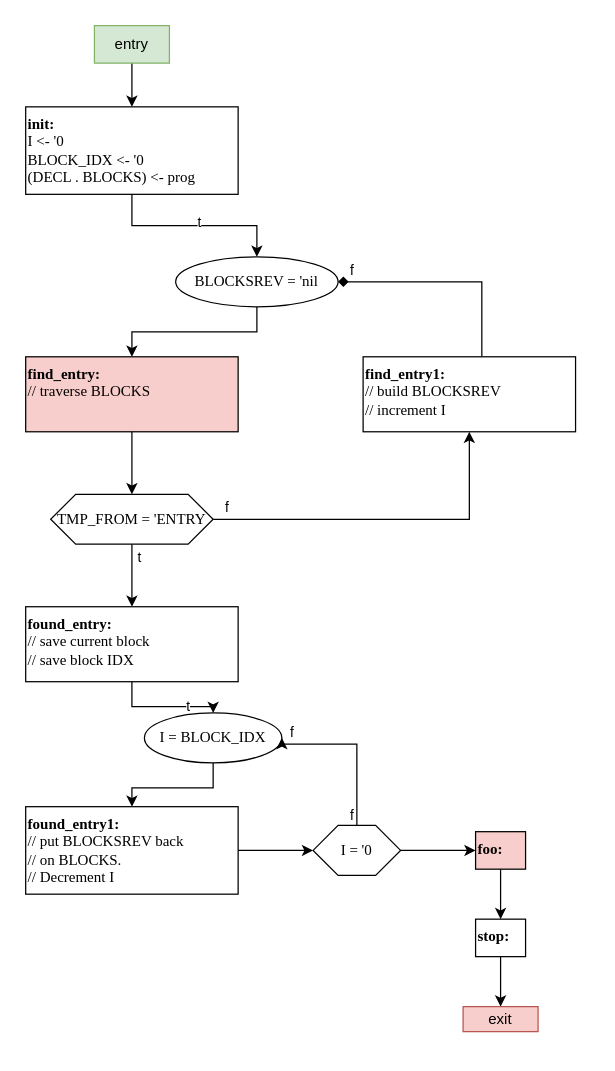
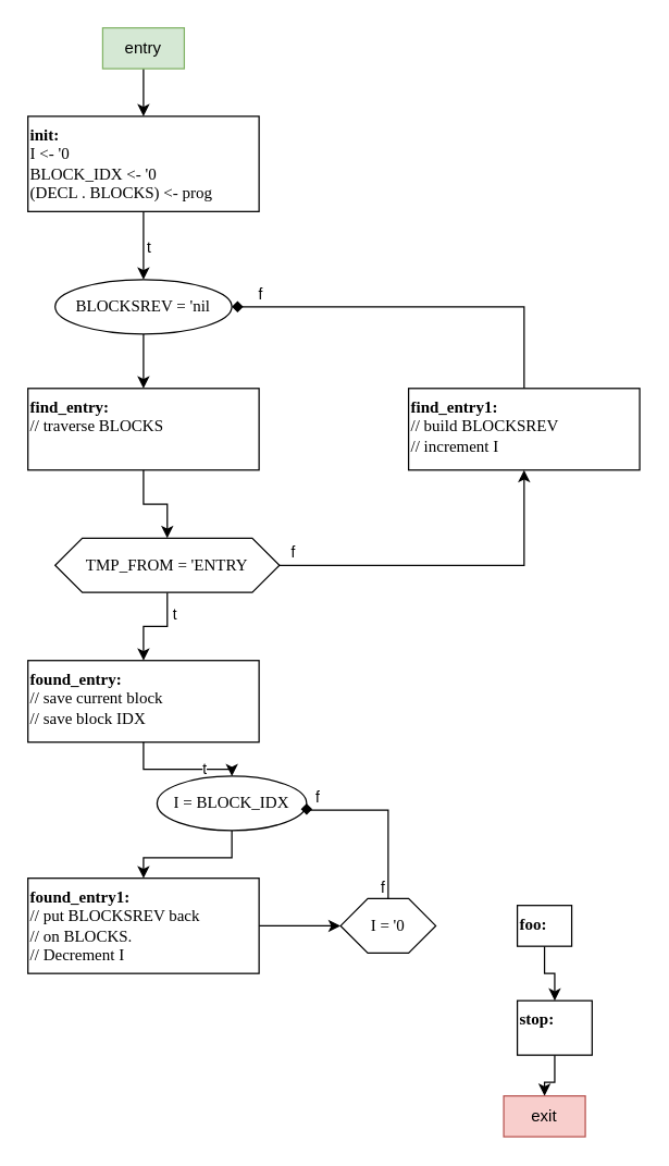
- <mxCell id="8" value="&lt;font face=&quot;Lucida Console&quot;&gt;BLOCKSREV = 'nil&lt;br&gt;&lt;/font&gt;" style="ellipse;whiteSpace=wrap;html=1;" vertex="1" parent="1"><mxGeometry x="140" y="205" width="130" height="40" as="geometry" /></mxCell>
+ <mxCell id="8" value="&lt;font face=&quot;Lucida Console&quot;&gt;BLOCKSREV = 'nil&lt;br&gt;&lt;/font&gt;" style="ellipse;whiteSpace=wrap;html=1;" vertex="1" parent="1"><mxGeometry x="40" y="205" width="130" height="40" as="geometry" /></mxCell>
- <mxCell id="6" value="&lt;div align=&quot;left&quot;&gt;&lt;b&gt;&lt;font face=&quot;Lucida Console&quot;&gt;find_entry:&lt;/font&gt;&lt;/b&gt;&lt;/div&gt;&lt;div&gt;&lt;font face=&quot;Lucida Console&quot;&gt;// traverse BLOCKS&lt;br&gt;&lt;/font&gt;&lt;/div&gt;&lt;div align=&quot;left&quot;&gt;&lt;font face=&quot;bQ9gixf5_bkwfU0nSOTF&quot;&gt;&lt;br&gt;&lt;/font&gt;&lt;/div&gt;" style="rounded=0;whiteSpace=wrap;html=1;align=left;verticalAlign=top;fillColor=#f8cecc;" vertex="1" parent="1"><mxGeometry x="20" y="285" width="170" height="60" as="geometry" /></mxCell>
+ <mxCell id="6" value="&lt;div align=&quot;left&quot;&gt;&lt;b&gt;&lt;font face=&quot;Lucida Console&quot;&gt;find_entry:&lt;/font&gt;&lt;/b&gt;&lt;/div&gt;&lt;div&gt;&lt;font face=&quot;Lucida Console&quot;&gt;// traverse BLOCKS&lt;br&gt;&lt;/font&gt;&lt;/div&gt;&lt;div align=&quot;left&quot;&gt;&lt;font face=&quot;bQ9gixf5_bkwfU0nSOTF&quot;&gt;&lt;br&gt;&lt;/font&gt;&lt;/div&gt;" style="rounded=0;whiteSpace=wrap;html=1;align=left;verticalAlign=top;" vertex="1" parent="1"><mxGeometry x="20" y="285" width="170" height="60" as="geometry" /></mxCell>
- <mxCell id="11" value="&lt;div align=&quot;left&quot;&gt;&lt;b&gt;&lt;font face=&quot;Lucida Console&quot;&gt;find_entry1:&lt;/font&gt;&lt;/b&gt;&lt;/div&gt;&lt;div&gt;&lt;font face=&quot;Lucida Console&quot;&gt;// build BLOCKSREV&lt;/font&gt;&lt;/div&gt;&lt;div&gt;&lt;font face=&quot;Lucida Console&quot;&gt;// increment I&lt;br&gt;&lt;/font&gt;&lt;/div&gt;" style="rounded=0;whiteSpace=wrap;html=1;align=left;verticalAlign=top;" vertex="1" parent="1"><mxGeometry x="290" y="285" width="170" height="60" as="geometry" /></mxCell>
+ <mxCell id="11" value="&lt;div align=&quot;left&quot;&gt;&lt;b&gt;&lt;font face=&quot;Lucida Console&quot;&gt;find_entry1:&lt;/font&gt;&lt;/b&gt;&lt;/div&gt;&lt;div&gt;&lt;font face=&quot;Lucida Console&quot;&gt;// build BLOCKSREV&lt;/font&gt;&lt;/div&gt;&lt;div&gt;&lt;font face=&quot;Lucida Console&quot;&gt;// increment I&lt;br&gt;&lt;/font&gt;&lt;/div&gt;" style="rounded=0;whiteSpace=wrap;html=1;align=left;verticalAlign=top;" vertex="1" parent="1"><mxGeometry x="300" y="285" width="170" height="60" as="geometry" /></mxCell>
- <mxCell id="19" value="&lt;font face=&quot;Lucida Console&quot;&gt;TMP_FROM = 'ENTRY&lt;/font&gt;" style="shape=hexagon;perimeter=hexagonPerimeter2;whiteSpace=wrap;html=1;fixedSize=1;" vertex="1" parent="1"><mxGeometry x="40" y="395" width="130" height="40" as="geometry" /></mxCell>
+ <mxCell id="19" value="&lt;font face=&quot;Lucida Console&quot;&gt;TMP_FROM = 'ENTRY&lt;/font&gt;" style="shape=hexagon;perimeter=hexagonPerimeter2;whiteSpace=wrap;html=1;fixedSize=1;" vertex="1" parent="1"><mxGeometry x="40" y="395" width="165" height="40" as="geometry" /></mxCell>
- <mxCell id="24" style="edgeStyle=orthogonalEdgeStyle;rounded=0;orthogonalLoop=1;jettySize=auto;html=1;entryX=1;entryY=0.5;entryDx=0;entryDy=0;" edge="1" parent="1" source="28" target="23"><mxGeometry relative="1" as="geometry"><Array as="points"><mxPoint x="285" y="595" /></Array></mxGeometry></mxCell>
+ <mxCell id="24" style="edgeStyle=orthogonalEdgeStyle;rounded=0;orthogonalLoop=1;jettySize=auto;html=1;entryX=1;entryY=0.5;entryDx=0;entryDy=0;endArrow=diamond;" edge="1" parent="1" source="28" target="23"><mxGeometry relative="1" as="geometry"><Array as="points"><mxPoint x="285" y="595" /></Array></mxGeometry></mxCell>
- <mxCell id="27" style="edgeStyle=orthogonalEdgeStyle;rounded=0;orthogonalLoop=1;jettySize=auto;html=1;entryX=0;entryY=0.5;entryDx=0;entryDy=0;" edge="1" parent="1" source="28" target="30"><mxGeometry relative="1" as="geometry" /></mxCell>
- <mxCell id="30" value="&lt;div align=&quot;left&quot;&gt;&lt;b&gt;&lt;font face=&quot;Lucida Console&quot;&gt;foo:&lt;/font&gt;&lt;/b&gt;&lt;/div&gt;&lt;div align=&quot;left&quot;&gt;&lt;font face=&quot;bQ9gixf5_bkwfU0nSOTF&quot;&gt;&lt;br&gt;&lt;/font&gt;&lt;/div&gt;" style="rounded=0;whiteSpace=wrap;html=1;align=left;verticalAlign=top;fillColor=#f8cecc;" vertex="1" parent="1"><mxGeometry x="380" y="665" width="40" height="30" as="geometry" /></mxCell>
+ <mxCell id="30" value="&lt;div align=&quot;left&quot;&gt;&lt;b&gt;&lt;font face=&quot;Lucida Console&quot;&gt;foo:&lt;/font&gt;&lt;/b&gt;&lt;/div&gt;&lt;div align=&quot;left&quot;&gt;&lt;font face=&quot;bQ9gixf5_bkwfU0nSOTF&quot;&gt;&lt;br&gt;&lt;/font&gt;&lt;/div&gt;" style="rounded=0;whiteSpace=wrap;html=1;align=left;verticalAlign=top;" vertex="1" parent="1"><mxGeometry x="380" y="665" width="40" height="30" as="geometry" /></mxCell>
- <mxCell id="32" value="&lt;div align=&quot;left&quot;&gt;&lt;b&gt;&lt;font face=&quot;Lucida Console&quot;&gt;stop:&lt;/font&gt;&lt;/b&gt;&lt;/div&gt;&lt;div align=&quot;left&quot;&gt;&lt;font face=&quot;bQ9gixf5_bkwfU0nSOTF&quot;&gt;&lt;br&gt;&lt;/font&gt;&lt;/div&gt;" style="rounded=0;whiteSpace=wrap;html=1;align=left;verticalAlign=top;" vertex="1" parent="1"><mxGeometry x="380" y="735" width="40" height="30" as="geometry" /></mxCell>
+ <mxCell id="32" value="&lt;div align=&quot;left&quot;&gt;&lt;b&gt;&lt;font face=&quot;Lucida Console&quot;&gt;stop:&lt;/font&gt;&lt;/b&gt;&lt;/div&gt;&lt;div align=&quot;left&quot;&gt;&lt;font face=&quot;bQ9gixf5_bkwfU0nSOTF&quot;&gt;&lt;br&gt;&lt;/font&gt;&lt;/div&gt;" style="rounded=0;whiteSpace=wrap;html=1;align=left;verticalAlign=top;" vertex="1" parent="1"><mxGeometry x="380" y="735" width="55" height="40" as="geometry" /></mxCell>
- <mxCell id="35" value="exit" style="text;html=1;align=center;verticalAlign=middle;whiteSpace=wrap;rounded=0;fillColor=#f8cecc;strokeColor=#b85450;" vertex="1" parent="1"><mxGeometry x="370" y="805" width="60" height="20" as="geometry" /></mxCell>
+ <mxCell id="35" value="exit" style="text;html=1;align=center;verticalAlign=middle;whiteSpace=wrap;rounded=0;fillColor=#f8cecc;strokeColor=#b85450;" vertex="1" parent="1"><mxGeometry x="370" y="805" width="60" height="30" as="geometry" /></mxCell>
